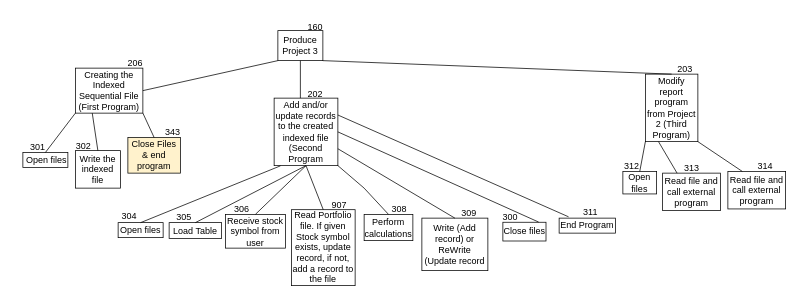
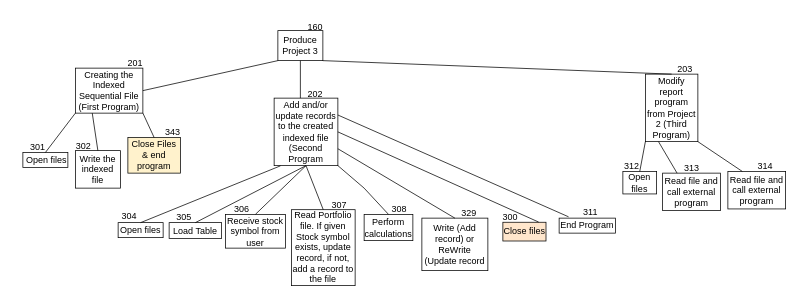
- <mxCell id="7" value="206" style="text;html=1;strokeColor=none;fillColor=none;align=center;verticalAlign=middle;whiteSpace=wrap;rounded=0;" parent="1" vertex="1"><mxGeometry x="150" y="68" width="60" height="30" as="geometry" /></mxCell>
+ <mxCell id="7" value="201" style="text;html=1;strokeColor=none;fillColor=none;align=center;verticalAlign=middle;whiteSpace=wrap;rounded=0;" parent="1" vertex="1"><mxGeometry x="150" y="68" width="60" height="30" as="geometry" /></mxCell>
- <mxCell id="39" value="907" style="text;html=1;strokeColor=none;fillColor=none;align=center;verticalAlign=middle;whiteSpace=wrap;rounded=0;" parent="1" vertex="1"><mxGeometry x="422" y="257.75" width="60" height="30" as="geometry" /></mxCell>
+ <mxCell id="39" value="307" style="text;html=1;strokeColor=none;fillColor=none;align=center;verticalAlign=middle;whiteSpace=wrap;rounded=0;" parent="1" vertex="1"><mxGeometry x="422" y="257.75" width="60" height="30" as="geometry" /></mxCell>
- <mxCell id="33" value="309" style="text;html=1;strokeColor=none;fillColor=none;align=center;verticalAlign=middle;whiteSpace=wrap;rounded=0;" parent="1" vertex="1"><mxGeometry x="595" y="269" width="60" height="30" as="geometry" /></mxCell>
+ <mxCell id="33" value="329" style="text;html=1;strokeColor=none;fillColor=none;align=center;verticalAlign=middle;whiteSpace=wrap;rounded=0;" parent="1" vertex="1"><mxGeometry x="595" y="269" width="60" height="30" as="geometry" /></mxCell>
- <mxCell id="17" value="Close files" style="rounded=0;whiteSpace=wrap;html=1;" parent="1" vertex="1"><mxGeometry x="670" y="295.5" width="57.5" height="25" as="geometry" /></mxCell>
+ <mxCell id="17" value="Close files" style="rounded=0;whiteSpace=wrap;html=1;fillColor=#ffe6cc;" parent="1" vertex="1"><mxGeometry x="670" y="295.5" width="57.5" height="25" as="geometry" /></mxCell>
